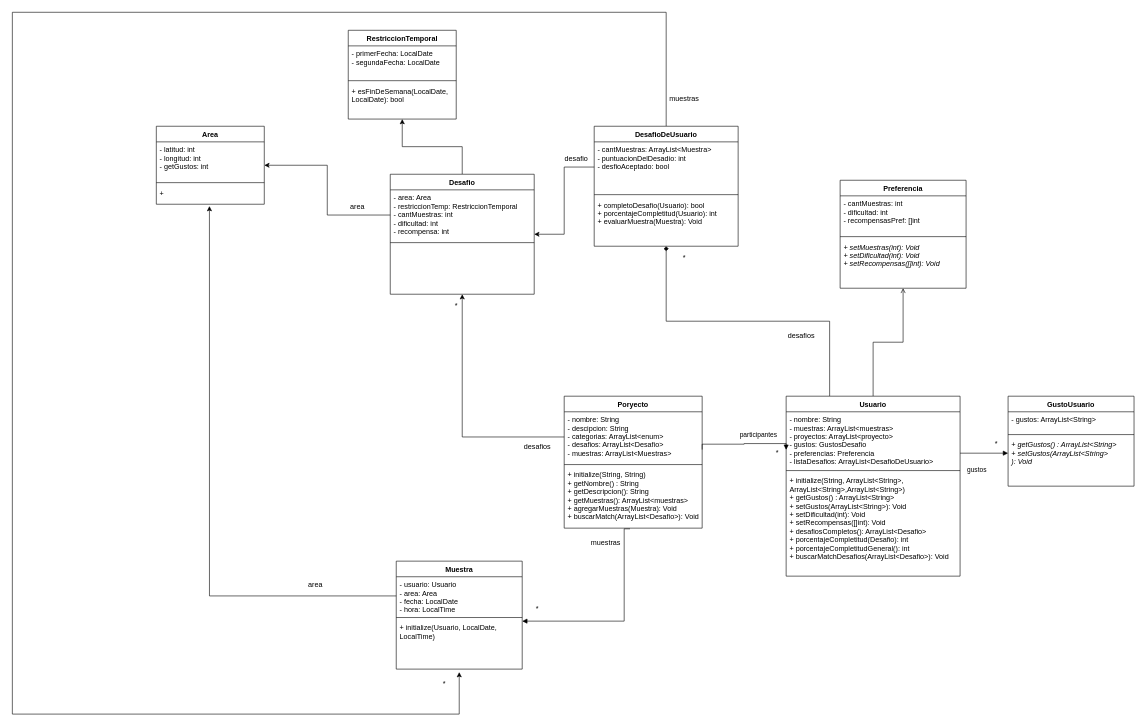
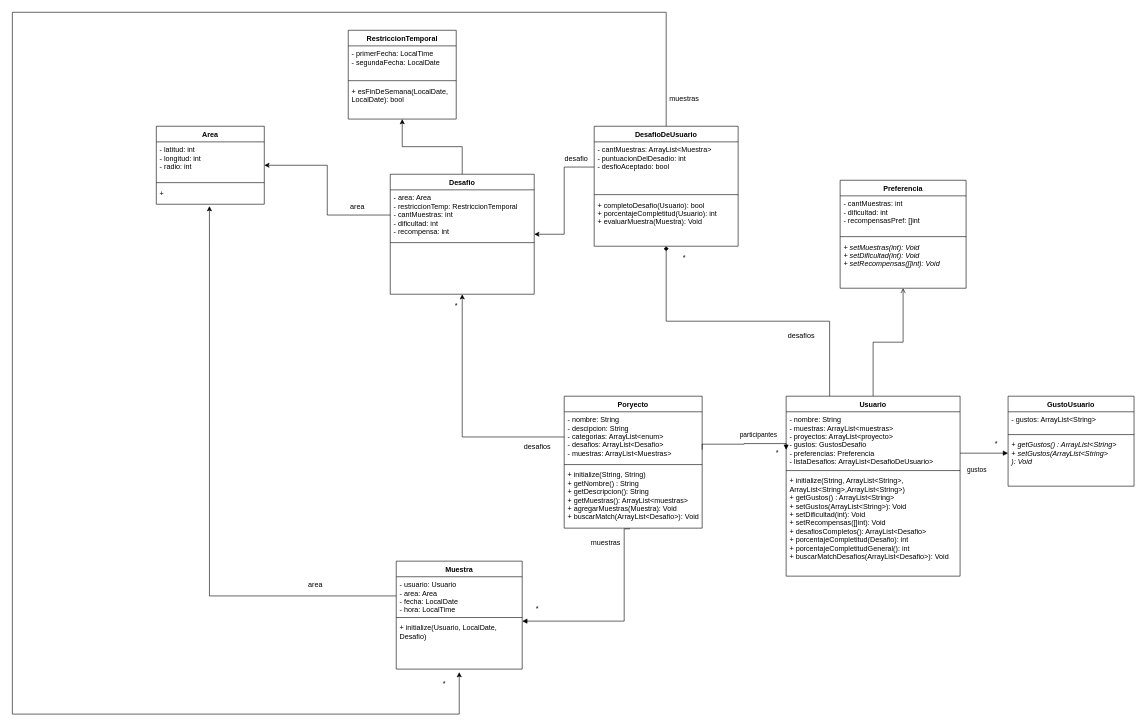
- <mxCell id="43" value="- primerFecha: LocalDate&#10;- segundaFecha: LocalDate" style="text;strokeColor=none;fillColor=none;align=left;verticalAlign=top;spacingLeft=4;spacingRight=4;overflow=hidden;rotatable=0;points=[[0,0.5],[1,0.5]];portConstraint=eastwest;" vertex="1" parent="42"><mxGeometry y="26" width="180" height="54" as="geometry" /></mxCell>
+ <mxCell id="43" value="- primerFecha: LocalTime&#10;- segundaFecha: LocalDate" style="text;strokeColor=none;fillColor=none;align=left;verticalAlign=top;spacingLeft=4;spacingRight=4;overflow=hidden;rotatable=0;points=[[0,0.5],[1,0.5]];portConstraint=eastwest;" vertex="1" parent="42"><mxGeometry y="26" width="180" height="54" as="geometry" /></mxCell>
- <mxCell id="37" value="- latitud: int&#10;- longitud: int &#10;- getGustos: int" style="text;strokeColor=none;fillColor=none;align=left;verticalAlign=top;spacingLeft=4;spacingRight=4;overflow=hidden;rotatable=0;points=[[0,0.5],[1,0.5]];portConstraint=eastwest;" vertex="1" parent="36"><mxGeometry y="26" width="180" height="64" as="geometry" /></mxCell>
+ <mxCell id="37" value="- latitud: int&#10;- longitud: int &#10;- radio: int" style="text;strokeColor=none;fillColor=none;align=left;verticalAlign=top;spacingLeft=4;spacingRight=4;overflow=hidden;rotatable=0;points=[[0,0.5],[1,0.5]];portConstraint=eastwest;" vertex="1" parent="36"><mxGeometry y="26" width="180" height="64" as="geometry" /></mxCell>
- <mxCell id="17" value="+ initialize(Usuario, LocalDate, &#10;LocalTime)&#10;" style="text;strokeColor=none;fillColor=none;align=left;verticalAlign=top;spacingLeft=4;spacingRight=4;overflow=hidden;rotatable=0;points=[[0,0.5],[1,0.5]];portConstraint=eastwest;" parent="14" vertex="1"><mxGeometry y="98" width="210" height="82" as="geometry" /></mxCell>
+ <mxCell id="17" value="+ initialize(Usuario, LocalDate, &#10;Desafio)&#10;" style="text;strokeColor=none;fillColor=none;align=left;verticalAlign=top;spacingLeft=4;spacingRight=4;overflow=hidden;rotatable=0;points=[[0,0.5],[1,0.5]];portConstraint=eastwest;" parent="14" vertex="1"><mxGeometry y="98" width="210" height="82" as="geometry" /></mxCell>
